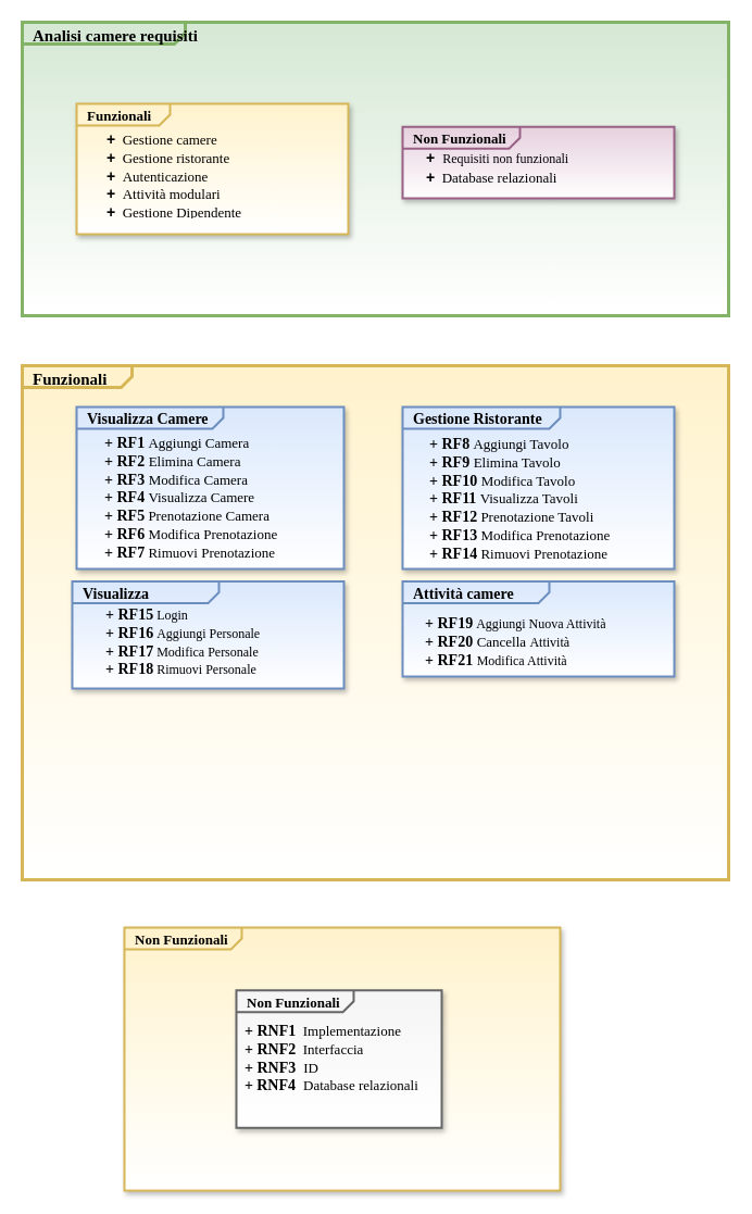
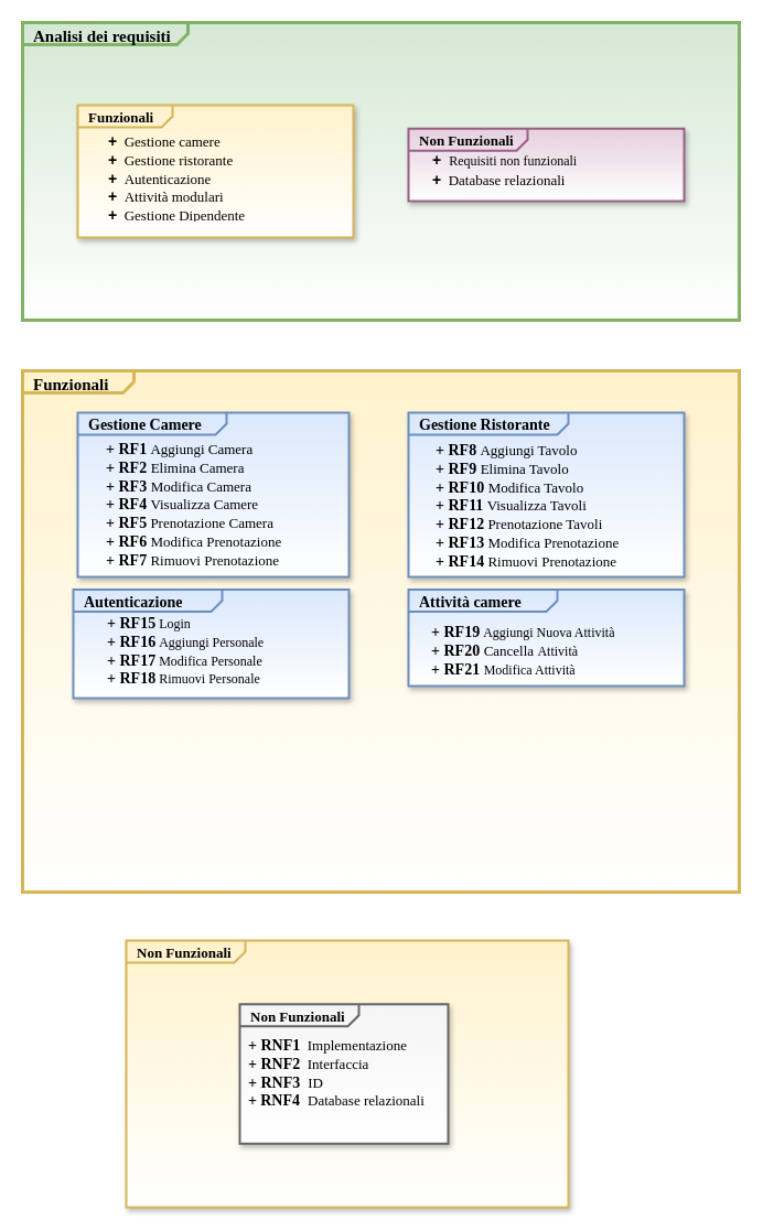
- <mxCell id="2" value="&lt;p style=&quot;margin: 0px ; margin-top: 4px ; margin-left: 10px ; text-align: left&quot;&gt;&lt;b&gt;&lt;font face=&quot;Times New Roman&quot; style=&quot;font-size: 15px&quot;&gt;Analisi camere requisiti&lt;/font&gt;&lt;/b&gt;&lt;/p&gt;" style="html=1;shape=mxgraph.sysml.package;align=left;spacingLeft=5;verticalAlign=top;spacingTop=-3;labelX=150;html=1;overflow=fill;strokeColor=#82b366;strokeWidth=3;fillColor=#d5e8d4;gradientColor=#FFFFFF;" parent="1" vertex="1"><mxGeometry x="20" y="20" width="650" height="270" as="geometry" /></mxCell>
+ <mxCell id="2" value="&lt;p style=&quot;margin: 0px ; margin-top: 4px ; margin-left: 10px ; text-align: left&quot;&gt;&lt;b&gt;&lt;font face=&quot;Times New Roman&quot; style=&quot;font-size: 15px&quot;&gt;Analisi dei requisiti&lt;/font&gt;&lt;/b&gt;&lt;/p&gt;" style="html=1;shape=mxgraph.sysml.package;align=left;spacingLeft=5;verticalAlign=top;spacingTop=-3;labelX=150;html=1;overflow=fill;strokeColor=#82b366;strokeWidth=3;fillColor=#d5e8d4;gradientColor=#FFFFFF;" parent="1" vertex="1"><mxGeometry x="20" y="20" width="650" height="270" as="geometry" /></mxCell>
- <mxCell id="8" value="&lt;p style=&quot;margin: 0px ; margin-top: 4px ; margin-left: 10px ; text-align: left&quot;&gt;&lt;b&gt;&lt;font style=&quot;font-size: 14px&quot; face=&quot;Times New Roman&quot;&gt;Visualizza Camere&lt;/font&gt;&lt;/b&gt;&lt;/p&gt;" style="html=1;shape=mxgraph.sysml.package;align=left;spacingLeft=5;verticalAlign=top;spacingTop=-3;labelX=135;html=1;overflow=fill;strokeColor=#6c8ebf;strokeWidth=2;fontSize=12;fillColor=#dae8fc;shadow=1;gradientColor=#FFFFFF;" parent="1" vertex="1"><mxGeometry x="70" y="374" width="246" height="149" as="geometry" /></mxCell>
+ <mxCell id="8" value="&lt;p style=&quot;margin: 0px ; margin-top: 4px ; margin-left: 10px ; text-align: left&quot;&gt;&lt;b&gt;&lt;font style=&quot;font-size: 14px&quot; face=&quot;Times New Roman&quot;&gt;Gestione Camere&lt;/font&gt;&lt;/b&gt;&lt;/p&gt;" style="html=1;shape=mxgraph.sysml.package;align=left;spacingLeft=5;verticalAlign=top;spacingTop=-3;labelX=135;html=1;overflow=fill;strokeColor=#6c8ebf;strokeWidth=2;fontSize=12;fillColor=#dae8fc;shadow=1;gradientColor=#FFFFFF;" parent="1" vertex="1"><mxGeometry x="70" y="374" width="246" height="149" as="geometry" /></mxCell>
- <mxCell id="11" value="&lt;p style=&quot;margin: 0px ; margin-top: 4px ; margin-left: 10px ; text-align: left&quot;&gt;&lt;b&gt;&lt;font style=&quot;font-size: 14px&quot; face=&quot;Times New Roman&quot;&gt;Visualizza&lt;/font&gt;&lt;/b&gt;&lt;/p&gt;" style="html=1;shape=mxgraph.sysml.package;align=left;spacingLeft=5;verticalAlign=top;spacingTop=-3;labelX=135;html=1;overflow=fill;strokeColor=#6c8ebf;strokeWidth=2;fontSize=12;fillColor=#dae8fc;shadow=1;gradientColor=#FFFFFF;" parent="1" vertex="1"><mxGeometry x="66" y="534.5" width="250" height="98.5" as="geometry" /></mxCell>
+ <mxCell id="11" value="&lt;p style=&quot;margin: 0px ; margin-top: 4px ; margin-left: 10px ; text-align: left&quot;&gt;&lt;b&gt;&lt;font style=&quot;font-size: 14px&quot; face=&quot;Times New Roman&quot;&gt;Autenticazione&lt;/font&gt;&lt;/b&gt;&lt;/p&gt;" style="html=1;shape=mxgraph.sysml.package;align=left;spacingLeft=5;verticalAlign=top;spacingTop=-3;labelX=135;html=1;overflow=fill;strokeColor=#6c8ebf;strokeWidth=2;fontSize=12;fillColor=#dae8fc;shadow=1;gradientColor=#FFFFFF;" parent="1" vertex="1"><mxGeometry x="66" y="534.5" width="250" height="98.5" as="geometry" /></mxCell>
